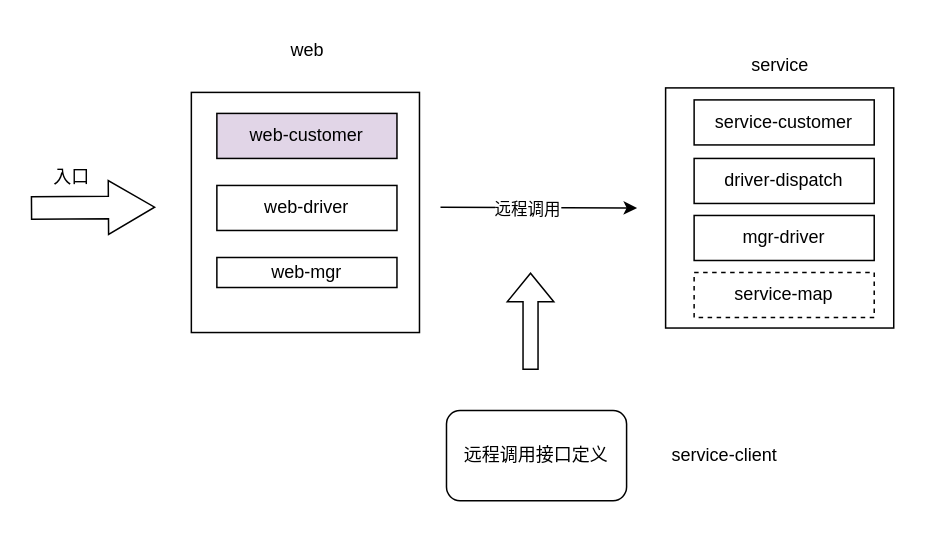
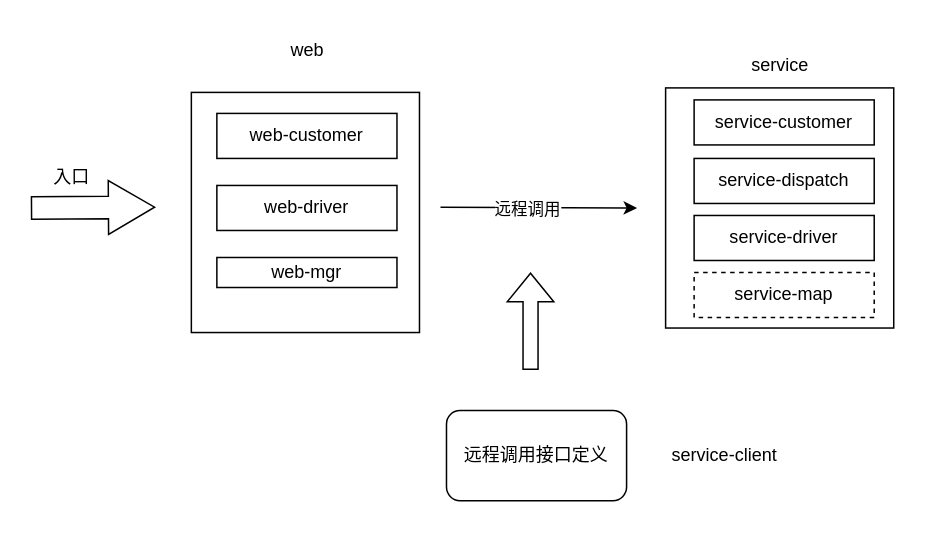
- <mxCell id="3" value="web-customer" style="rounded=0;whiteSpace=wrap;html=1;fillColor=#e1d5e7;" vertex="1" parent="1"><mxGeometry x="144" y="75" width="120" height="30" as="geometry" /></mxCell>
+ <mxCell id="3" value="web-customer" style="rounded=0;whiteSpace=wrap;html=1;" vertex="1" parent="1"><mxGeometry x="144" y="75" width="120" height="30" as="geometry" /></mxCell>
- <mxCell id="13" value="driver-dispatch" style="rounded=0;whiteSpace=wrap;html=1;" vertex="1" parent="1"><mxGeometry x="462" y="105" width="120" height="30" as="geometry" /></mxCell>
+ <mxCell id="13" value="service-dispatch" style="rounded=0;whiteSpace=wrap;html=1;" vertex="1" parent="1"><mxGeometry x="462" y="105" width="120" height="30" as="geometry" /></mxCell>
- <mxCell id="14" value="mgr-driver" style="rounded=0;whiteSpace=wrap;html=1;" vertex="1" parent="1"><mxGeometry x="462" y="143" width="120" height="30" as="geometry" /></mxCell>
+ <mxCell id="14" value="service-driver" style="rounded=0;whiteSpace=wrap;html=1;" vertex="1" parent="1"><mxGeometry x="462" y="143" width="120" height="30" as="geometry" /></mxCell>
